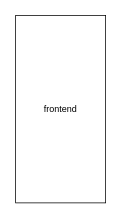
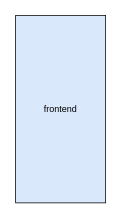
- <mxCell id="2" value="frontend" style="rounded=0;whiteSpace=wrap;html=1;" vertex="1" parent="1"><mxGeometry x="20" y="20" width="120" height="250" as="geometry" /></mxCell>
+ <mxCell id="2" value="frontend" style="rounded=0;whiteSpace=wrap;html=1;fillColor=#dae8fc;" vertex="1" parent="1"><mxGeometry x="20" y="20" width="120" height="250" as="geometry" /></mxCell>
